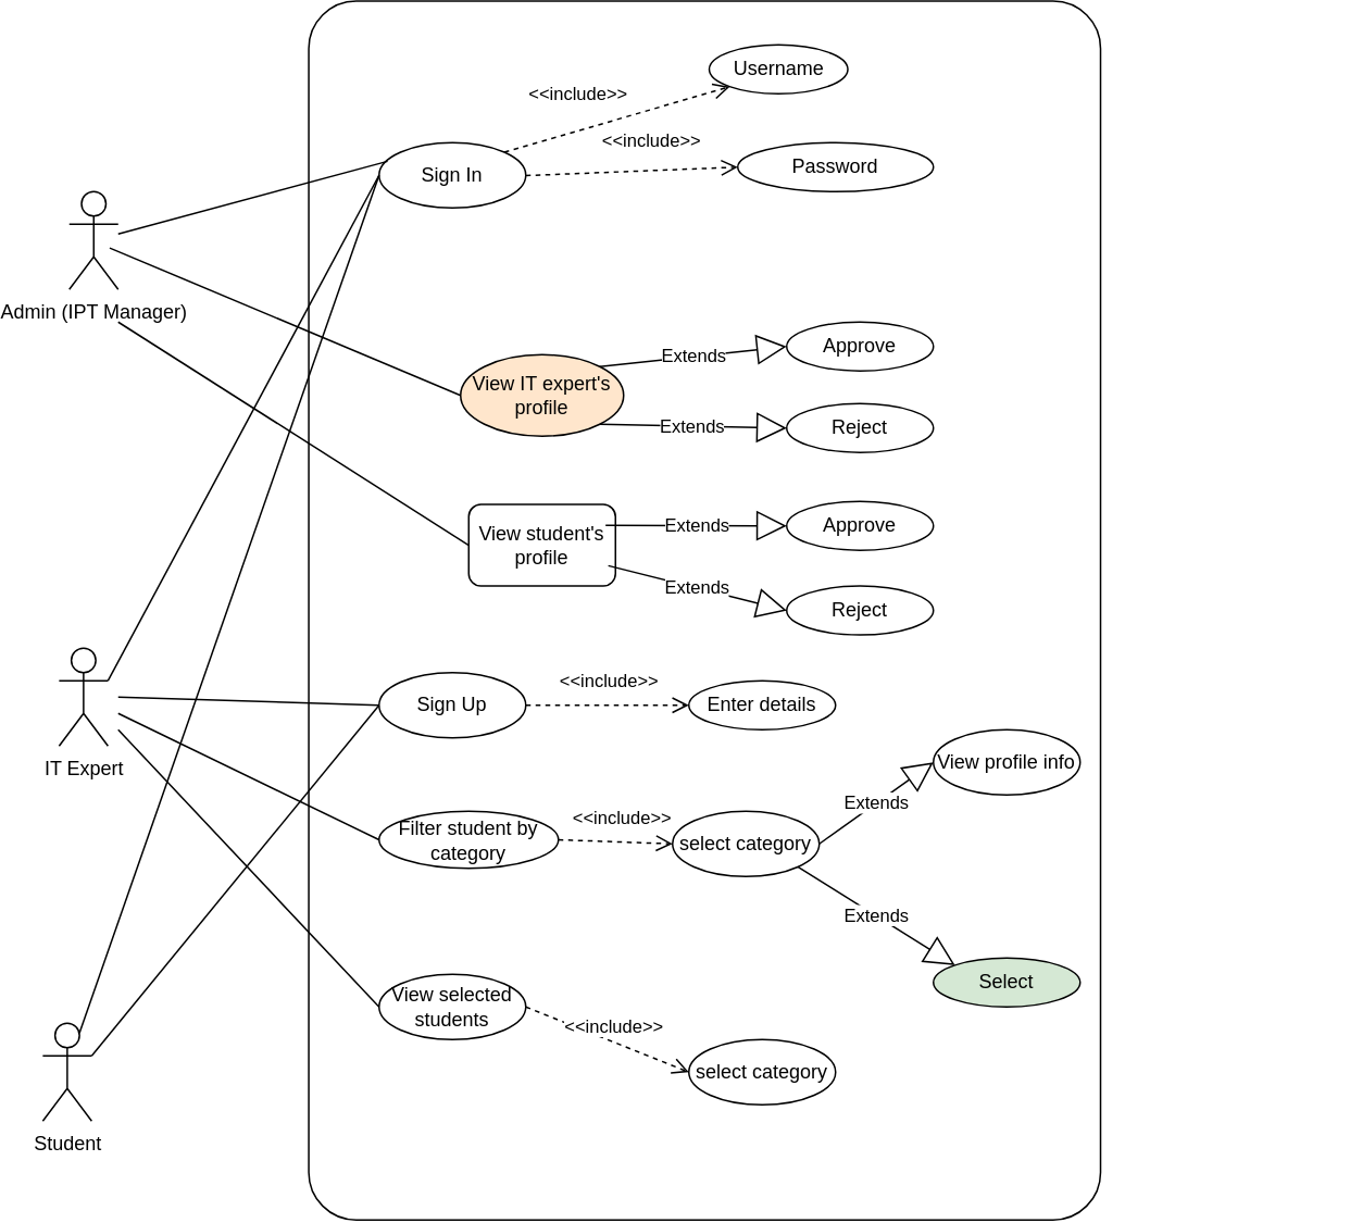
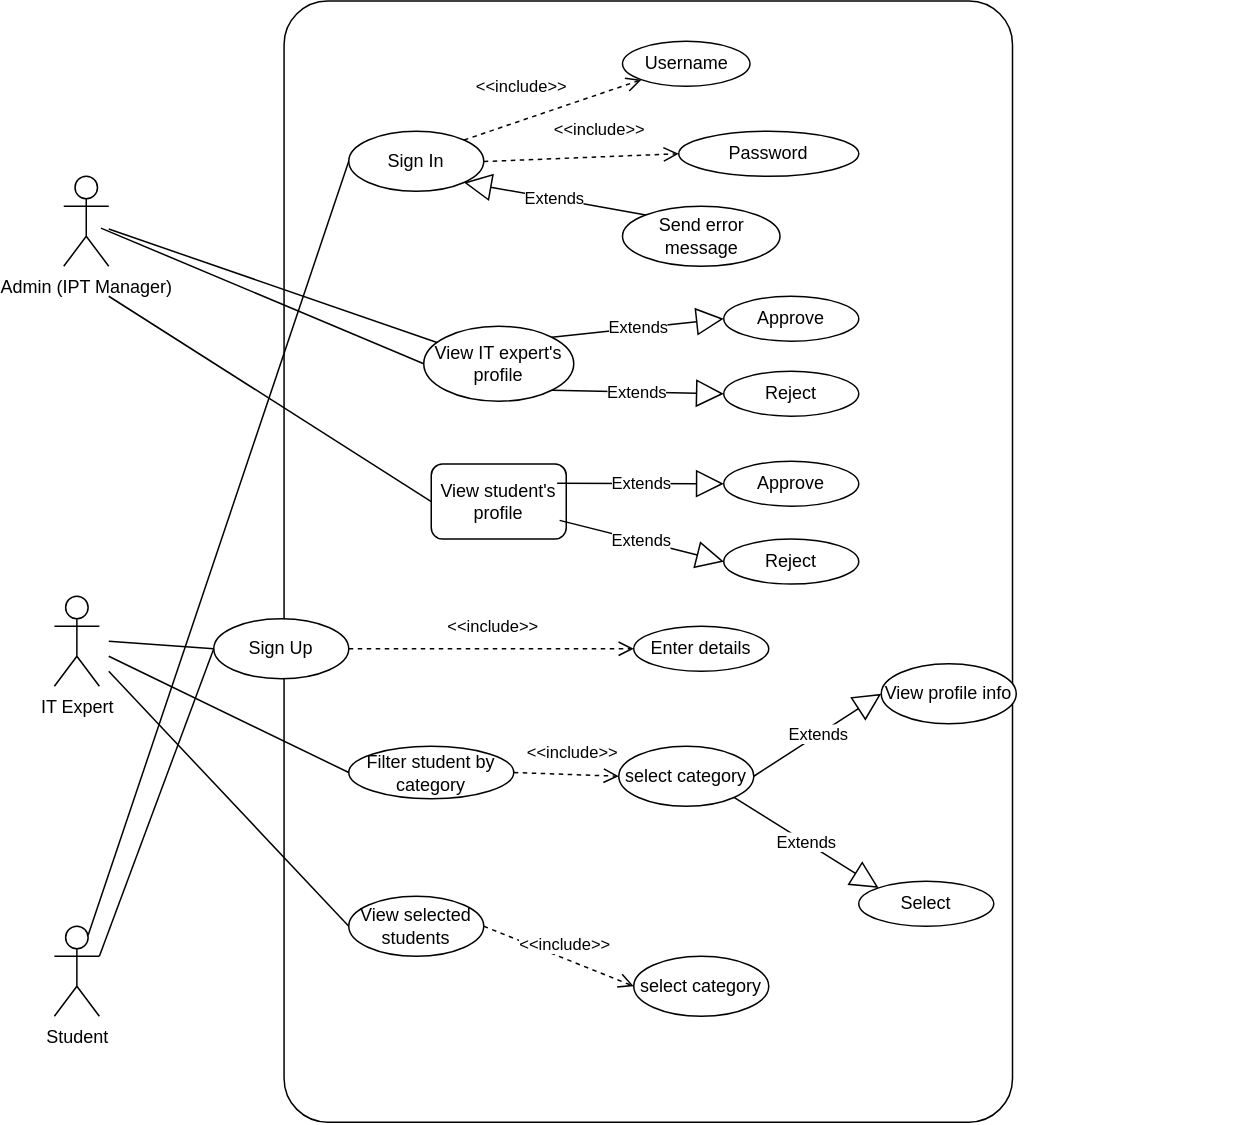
- <mxCell id="13" value="Username" style="ellipse;whiteSpace=wrap;html=1;" vertex="1" parent="1"><mxGeometry x="419.5" y="20" width="85" height="30" as="geometry" /></mxCell>
+ <mxCell id="13" value="Username" style="ellipse;whiteSpace=wrap;html=1;" vertex="1" parent="1"><mxGeometry x="399.5" y="20" width="85" height="30" as="geometry" /></mxCell>
- <mxCell id="8" value="" style="endArrow=none;html=1;entryX=0.058;entryY=0.285;entryDx=0;entryDy=0;entryPerimeter=0;" edge="1" parent="1" source="3" target="6"><mxGeometry width="50" height="50" relative="1" as="geometry"><mxPoint x="57" y="130" as="sourcePoint" /><mxPoint x="107" y="80" as="targetPoint" /></mxGeometry></mxCell>
+ <mxCell id="8" value="" style="endArrow=none;html=1;" edge="1" parent="1" source="3" target="35"><mxGeometry width="50" height="50" relative="1" as="geometry"><mxPoint x="57" y="130" as="sourcePoint" /><mxPoint x="107" y="80" as="targetPoint" /></mxGeometry></mxCell>
+ <mxCell id="23" value="Extends" style="endArrow=block;endSize=16;endFill=0;html=1;entryX=1;entryY=1;entryDx=0;entryDy=0;exitX=0;exitY=0;exitDx=0;exitDy=0;" edge="1" parent="1" source="21" target="6"><mxGeometry width="160" relative="1" as="geometry"><mxPoint x="362" y="149.5" as="sourcePoint" /><mxPoint x="522" y="149.5" as="targetPoint" /></mxGeometry></mxCell>
+ <mxCell id="21" value="Send error message" style="ellipse;whiteSpace=wrap;html=1;" vertex="1" parent="1"><mxGeometry x="399.5" y="130" width="105" height="40" as="geometry" /></mxCell>
- <mxCell id="35" value="View IT expert's profile" style="ellipse;whiteSpace=wrap;html=1;fillColor=#ffe6cc;" vertex="1" parent="1"><mxGeometry x="267" y="210" width="100" height="50" as="geometry" /></mxCell>
+ <mxCell id="35" value="View IT expert's profile" style="ellipse;whiteSpace=wrap;html=1;" vertex="1" parent="1"><mxGeometry x="267" y="210" width="100" height="50" as="geometry" /></mxCell>
- <mxCell id="9" value="" style="endArrow=none;html=1;entryX=0;entryY=0.5;entryDx=0;entryDy=0;exitX=1;exitY=0.333;exitDx=0;exitDy=0;exitPerimeter=0;" edge="1" parent="1" source="4" target="6"><mxGeometry width="50" height="50" relative="1" as="geometry"><mxPoint x="27" y="240" as="sourcePoint" /><mxPoint x="187" y="160" as="targetPoint" /></mxGeometry></mxCell>
- <mxCell id="7" value="Sign Up" style="ellipse;whiteSpace=wrap;html=1;" vertex="1" parent="1"><mxGeometry x="217" y="405" width="90" height="40" as="geometry" /></mxCell>
+ <mxCell id="7" value="Sign Up" style="ellipse;whiteSpace=wrap;html=1;" vertex="1" parent="1"><mxGeometry x="127" y="405" width="90" height="40" as="geometry" /></mxCell>
- <mxCell id="30" value="View profile info" style="ellipse;whiteSpace=wrap;html=1;" vertex="1" parent="1"><mxGeometry x="557" y="440" width="90" height="40" as="geometry" /></mxCell>
+ <mxCell id="30" value="View profile info" style="ellipse;whiteSpace=wrap;html=1;" vertex="1" parent="1"><mxGeometry x="572" y="435" width="90" height="40" as="geometry" /></mxCell>
- <mxCell id="25" value="Select" style="ellipse;whiteSpace=wrap;html=1;fillColor=#d5e8d4;" vertex="1" parent="1"><mxGeometry x="557" y="580" width="90" height="30" as="geometry" /></mxCell>
+ <mxCell id="25" value="Select" style="ellipse;whiteSpace=wrap;html=1;" vertex="1" parent="1"><mxGeometry x="557" y="580" width="90" height="30" as="geometry" /></mxCell>
- <mxCell id="5" value="Student" style="shape=umlActor;verticalLabelPosition=bottom;labelBackgroundColor=#ffffff;verticalAlign=top;html=1;outlineConnect=0;" vertex="1" parent="1"><mxGeometry x="10.75" y="620" width="30" height="60" as="geometry" /></mxCell>
+ <mxCell id="5" value="Student" style="shape=umlActor;verticalLabelPosition=bottom;labelBackgroundColor=#ffffff;verticalAlign=top;html=1;outlineConnect=0;" vertex="1" parent="1"><mxGeometry x="20.75" y="610" width="30" height="60" as="geometry" /></mxCell>
